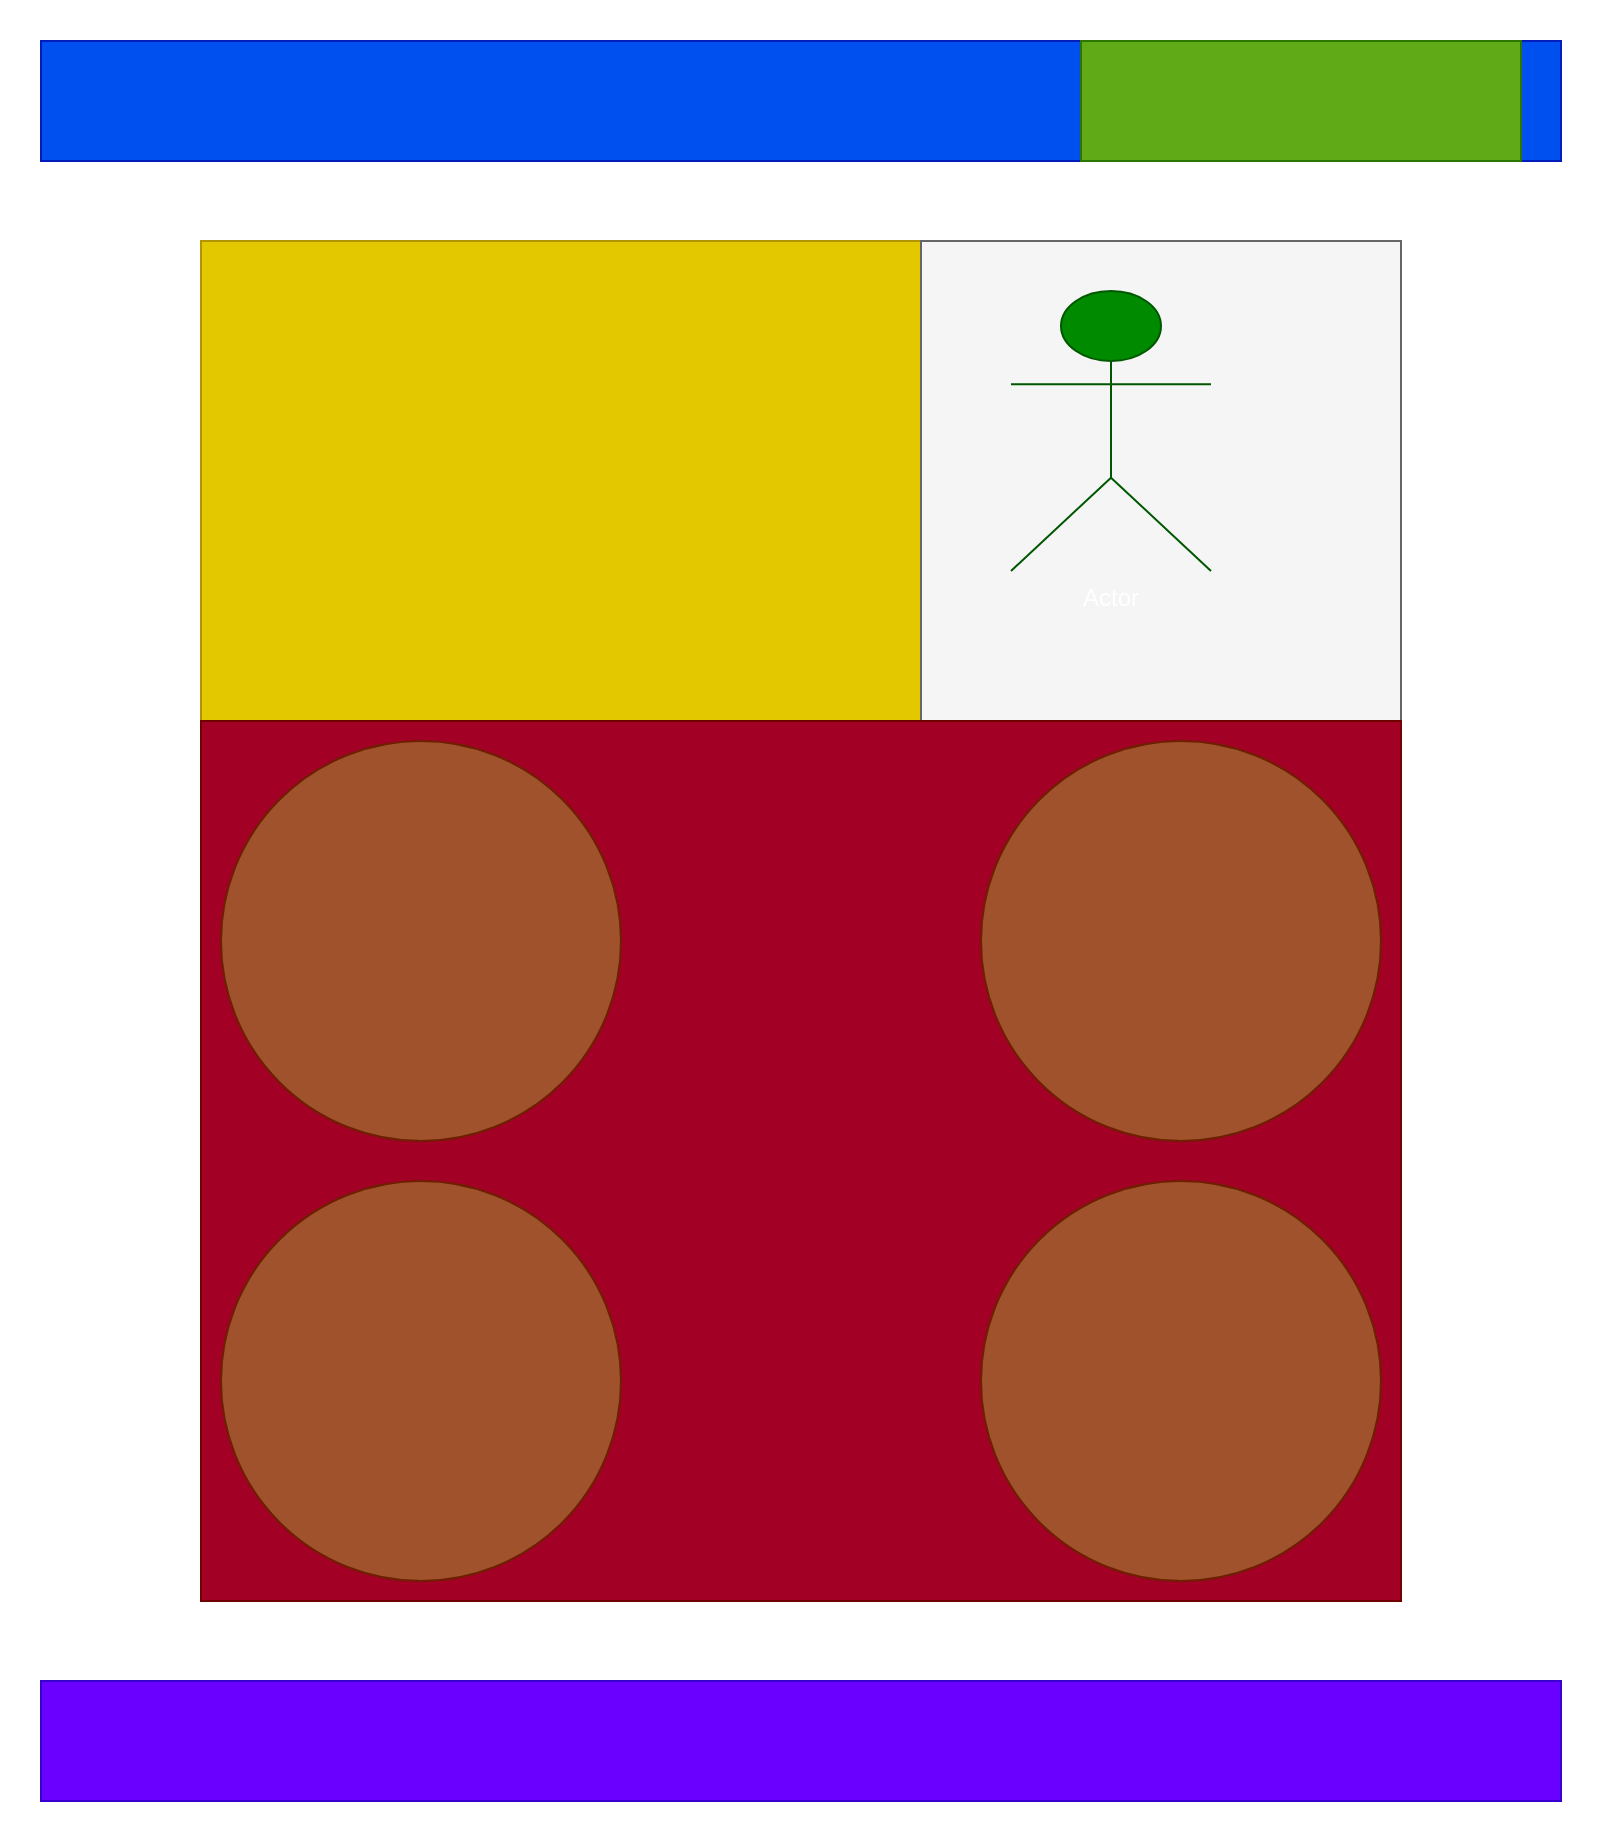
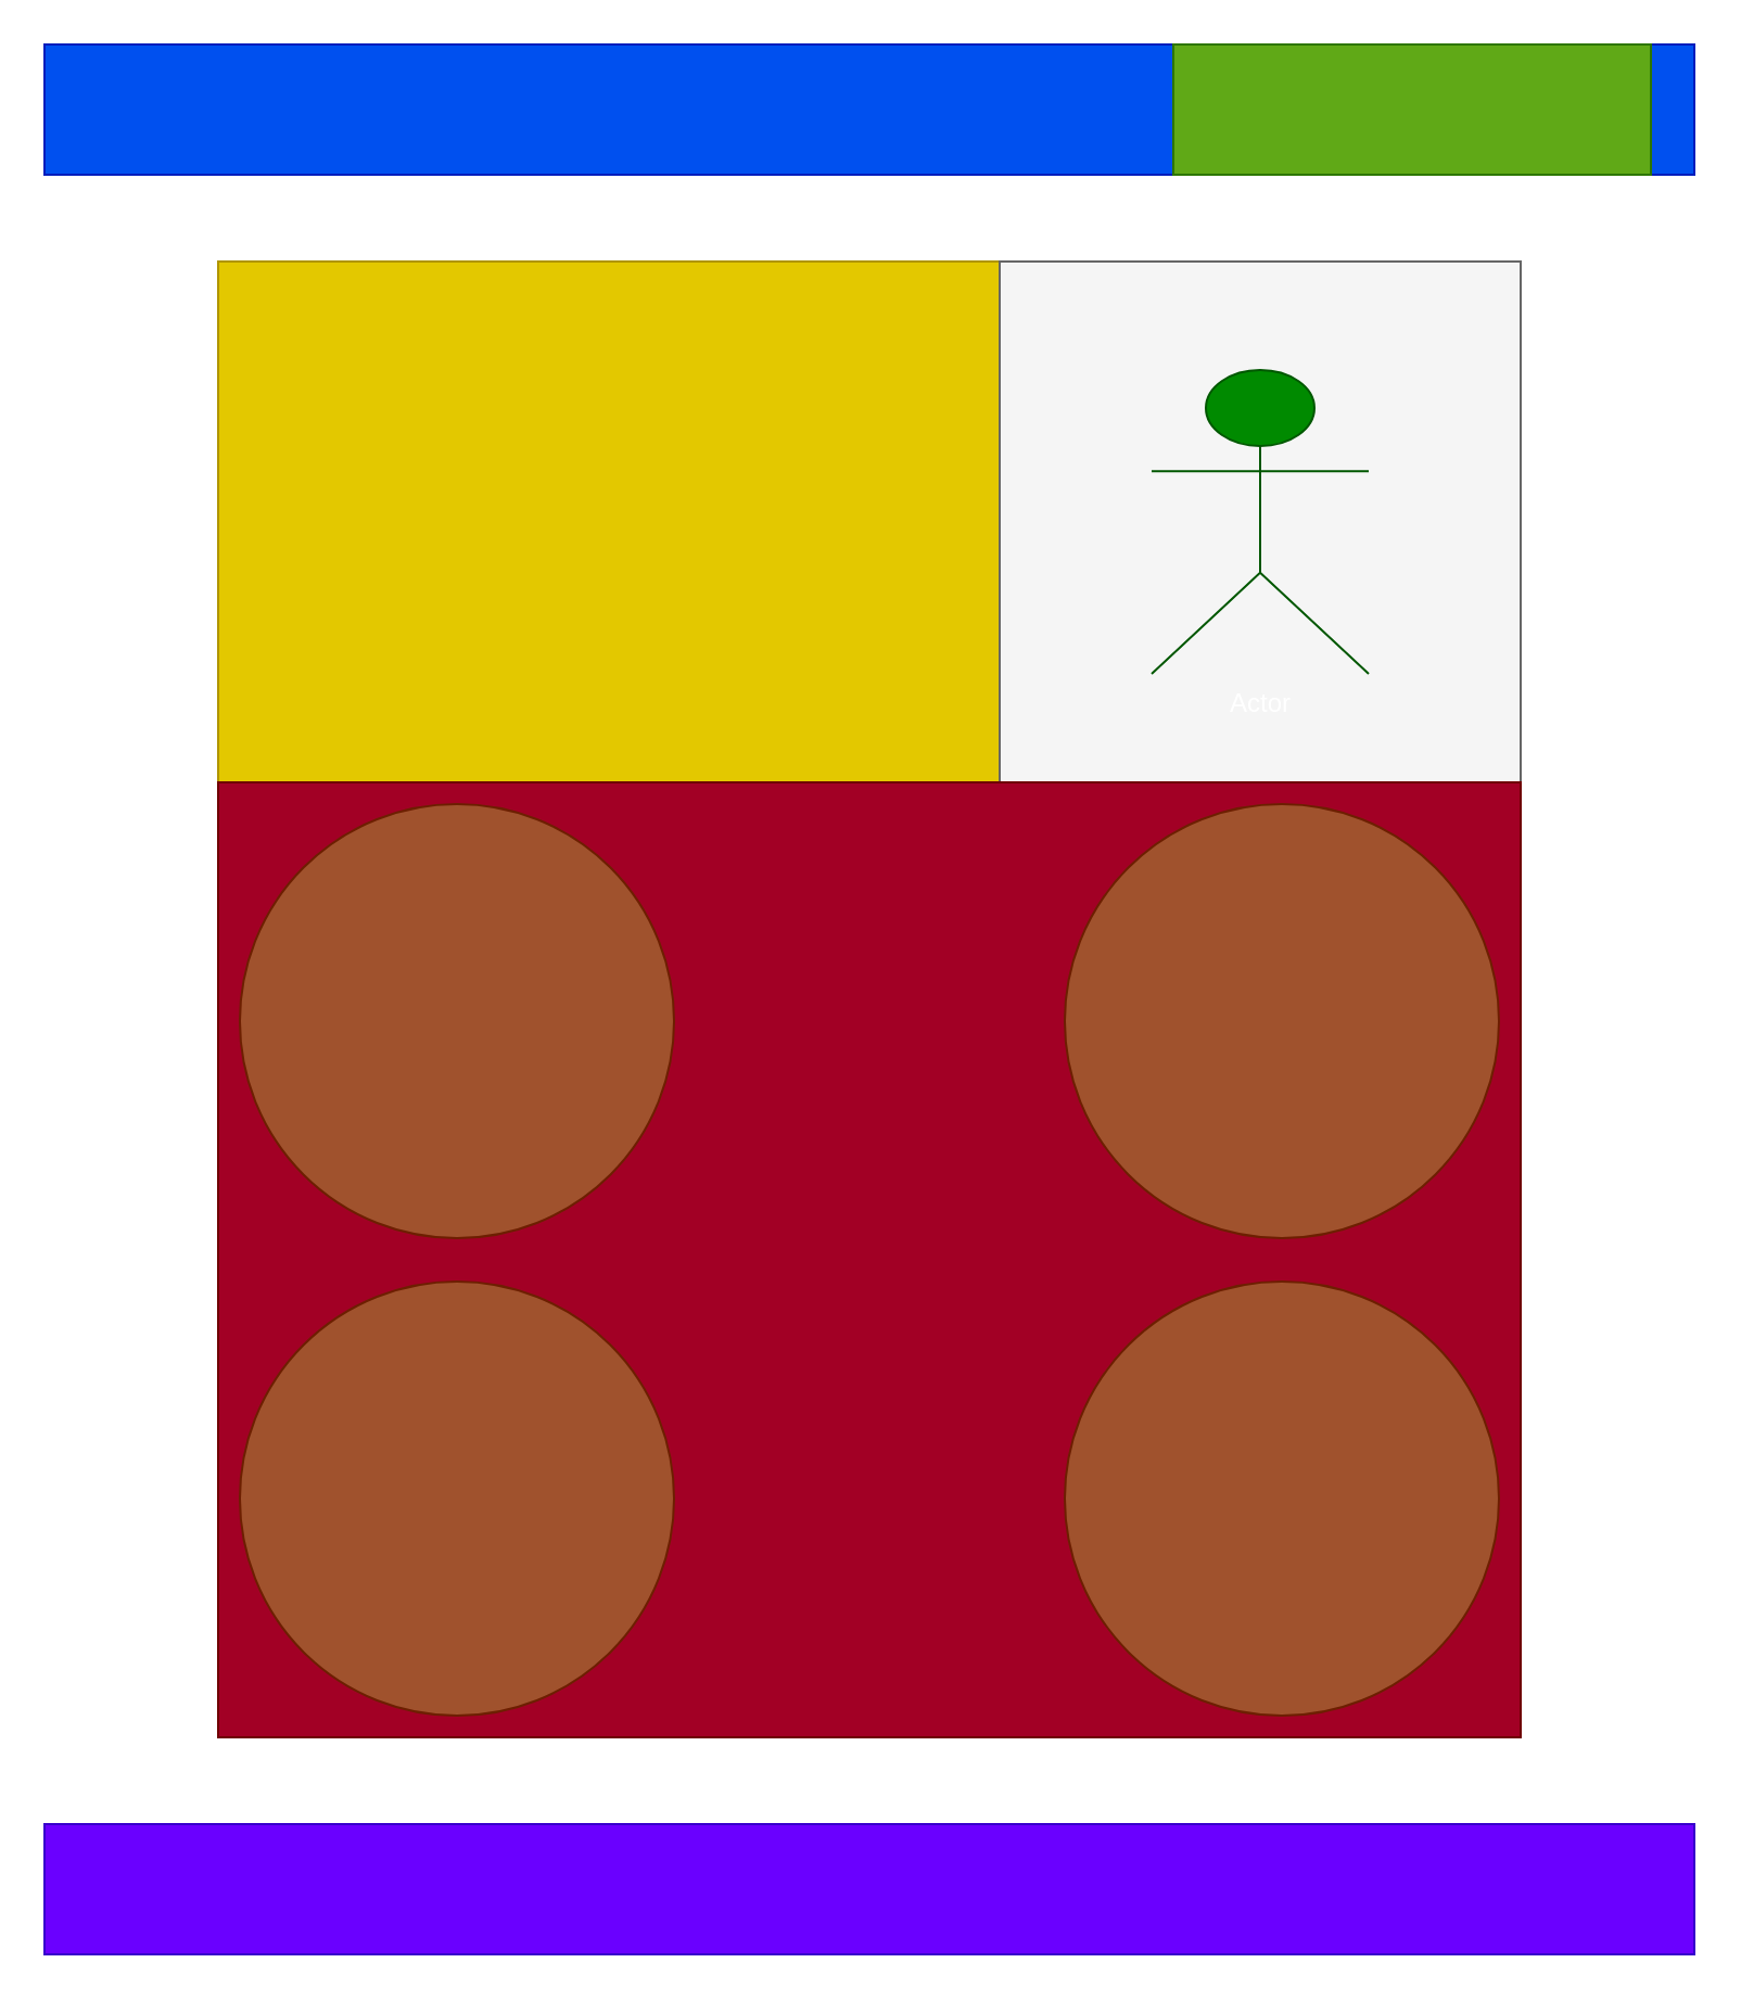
- <mxCell id="6" value="Actor" style="shape=umlActor;verticalLabelPosition=bottom;verticalAlign=top;html=1;outlineConnect=0;fillColor=#008a00;fontColor=#ffffff;strokeColor=#005700;" vertex="1" parent="1"><mxGeometry x="505" y="145" width="100" height="140" as="geometry" /></mxCell>
+ <mxCell id="6" value="Actor" style="shape=umlActor;verticalLabelPosition=bottom;verticalAlign=top;html=1;outlineConnect=0;fillColor=#008a00;fontColor=#ffffff;strokeColor=#005700;" vertex="1" parent="1"><mxGeometry x="530" y="170" width="100" height="140" as="geometry" /></mxCell>
